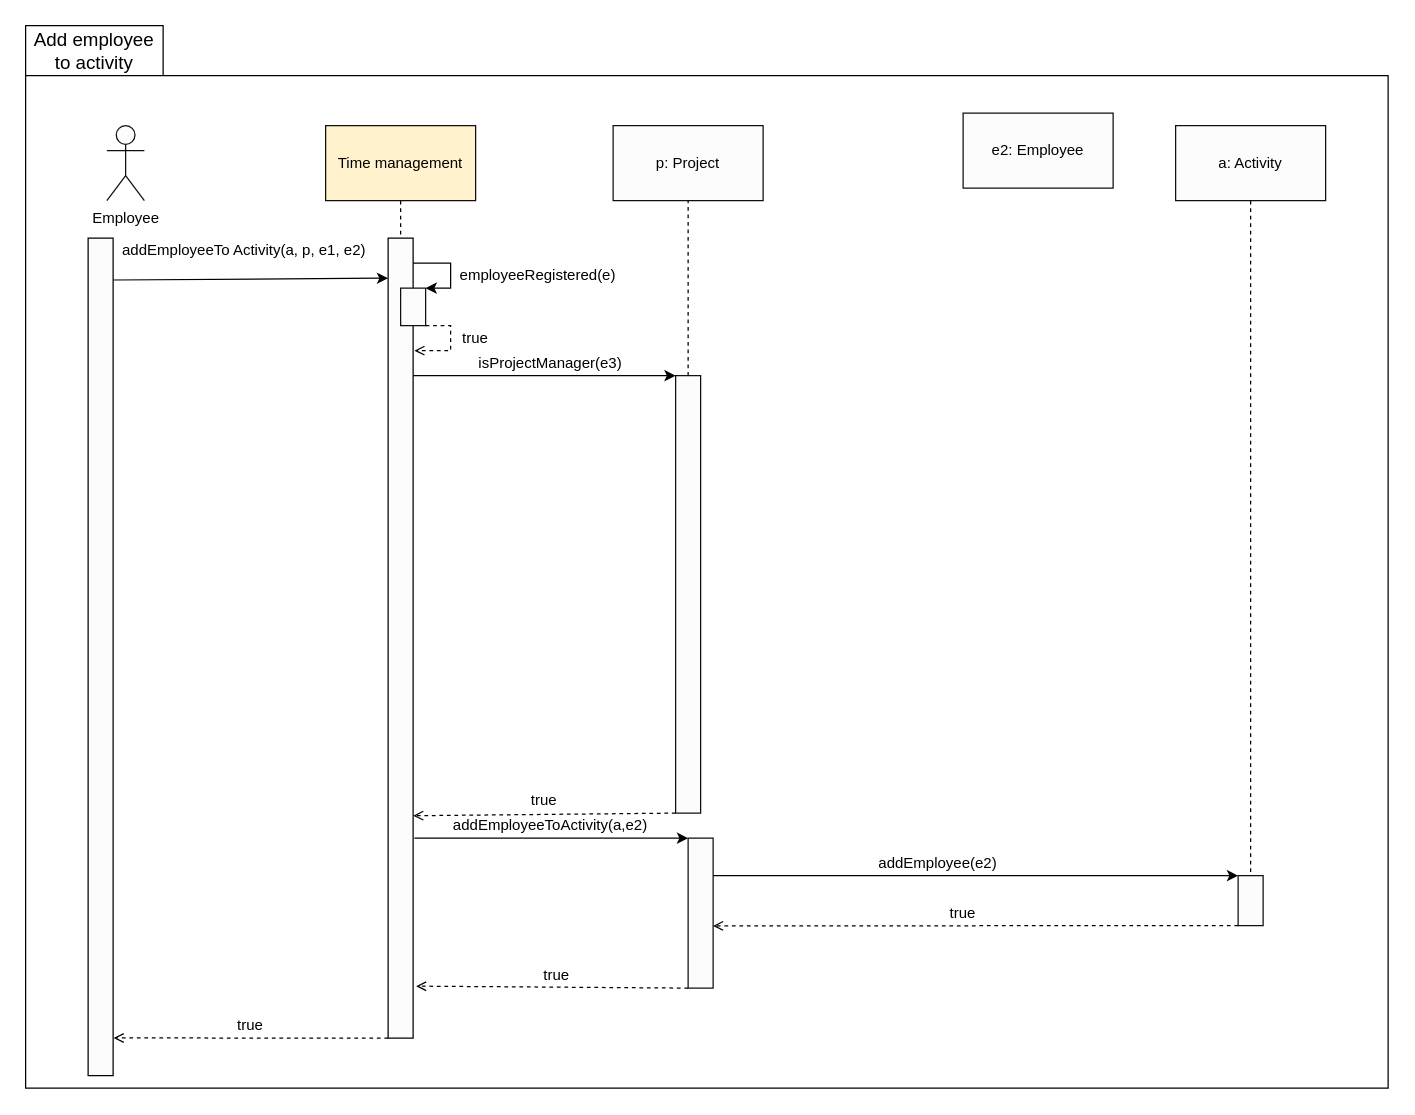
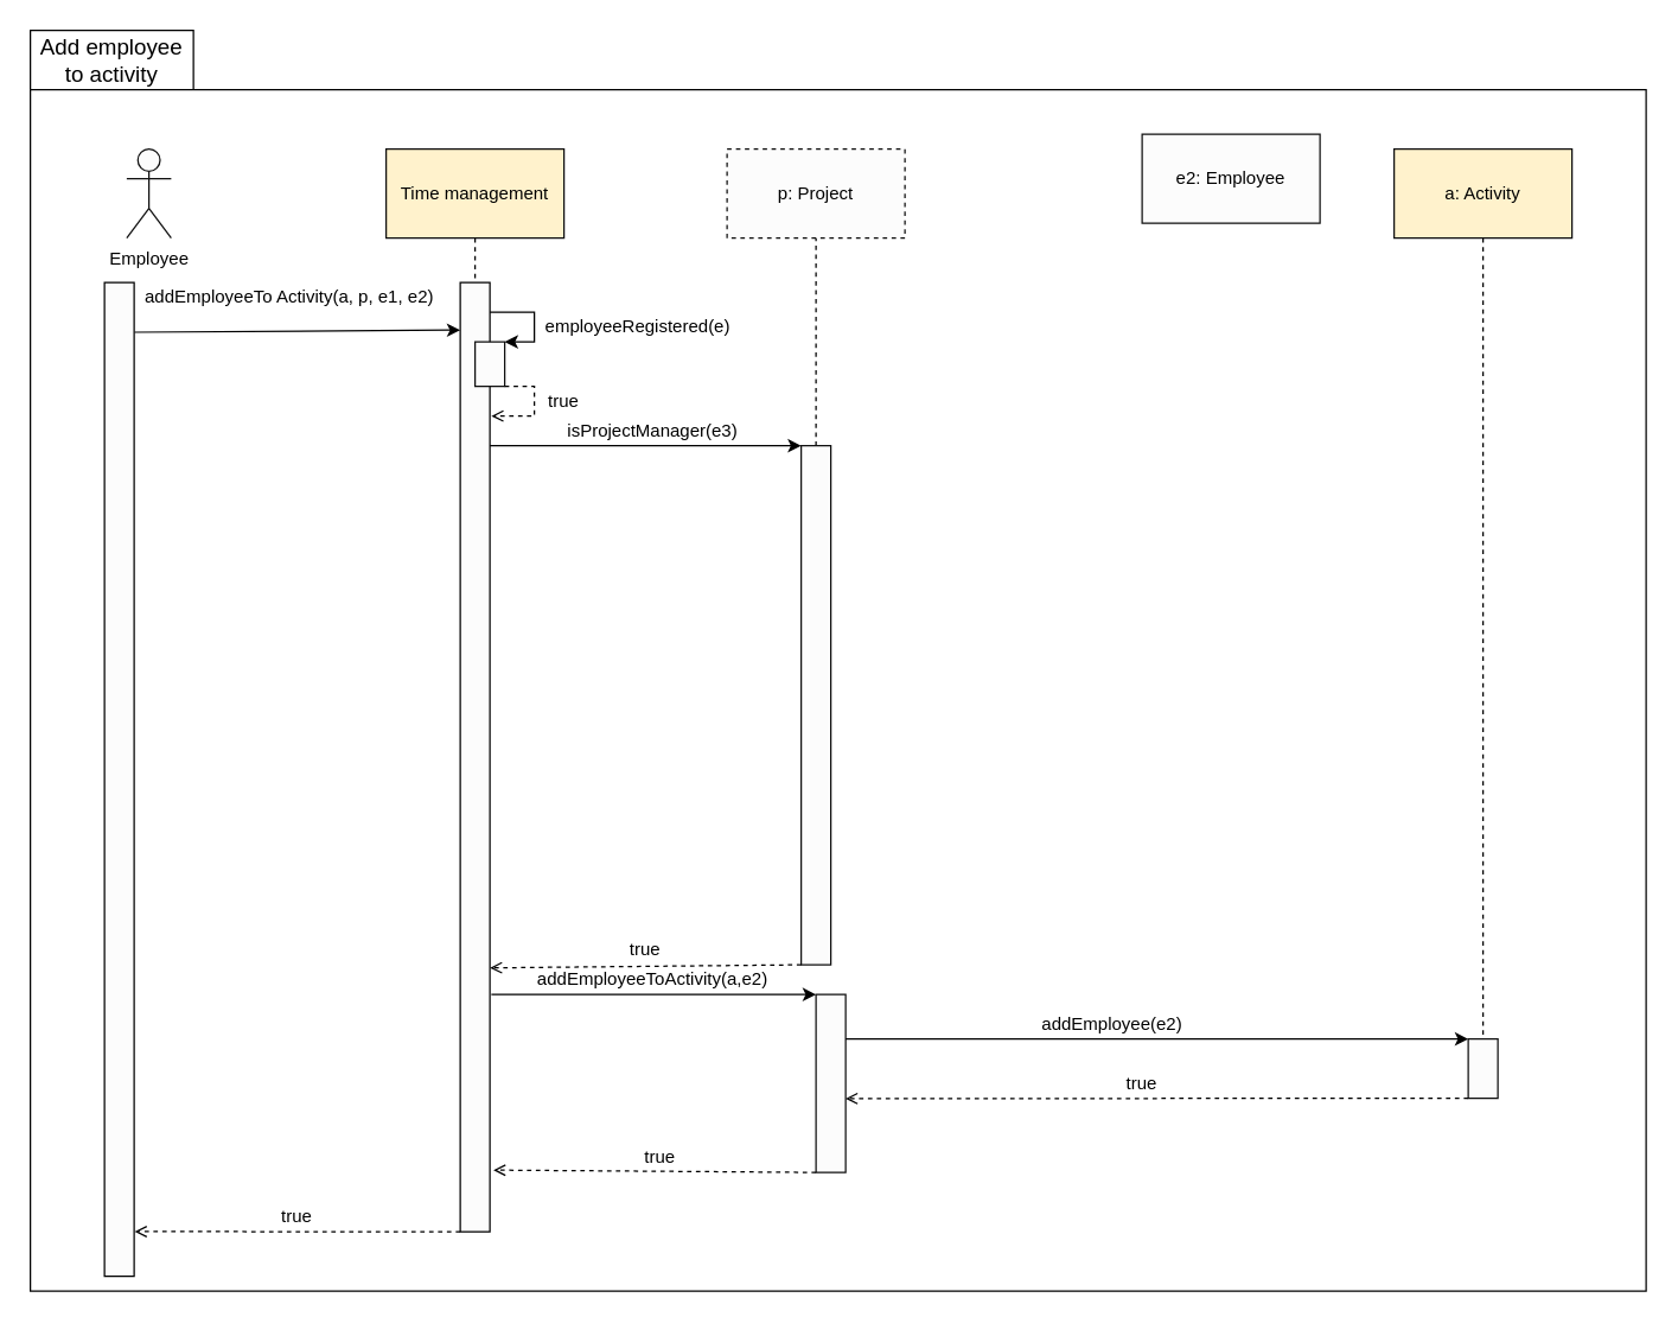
- <mxCell id="7" value="p: Project" style="rounded=0;whiteSpace=wrap;html=1;fillColor=#FCFCFC;strokeColor=#0F0F0F;" parent="1" vertex="1"><mxGeometry x="490" y="100" width="120" height="60" as="geometry" /></mxCell>
+ <mxCell id="7" value="p: Project" style="rounded=0;whiteSpace=wrap;html=1;fillColor=#FCFCFC;strokeColor=#0F0F0F;dashed=1;" parent="1" vertex="1"><mxGeometry x="490" y="100" width="120" height="60" as="geometry" /></mxCell>
- <mxCell id="8" value="a: Activity" style="rounded=0;whiteSpace=wrap;html=1;fillColor=#FCFCFC;strokeColor=#0F0F0F;" parent="1" vertex="1"><mxGeometry x="940" y="100" width="120" height="60" as="geometry" /></mxCell>
+ <mxCell id="8" value="a: Activity" style="rounded=0;whiteSpace=wrap;html=1;fillColor=#fff2cc;strokeColor=#0F0F0F;" parent="1" vertex="1"><mxGeometry x="940" y="100" width="120" height="60" as="geometry" /></mxCell>
